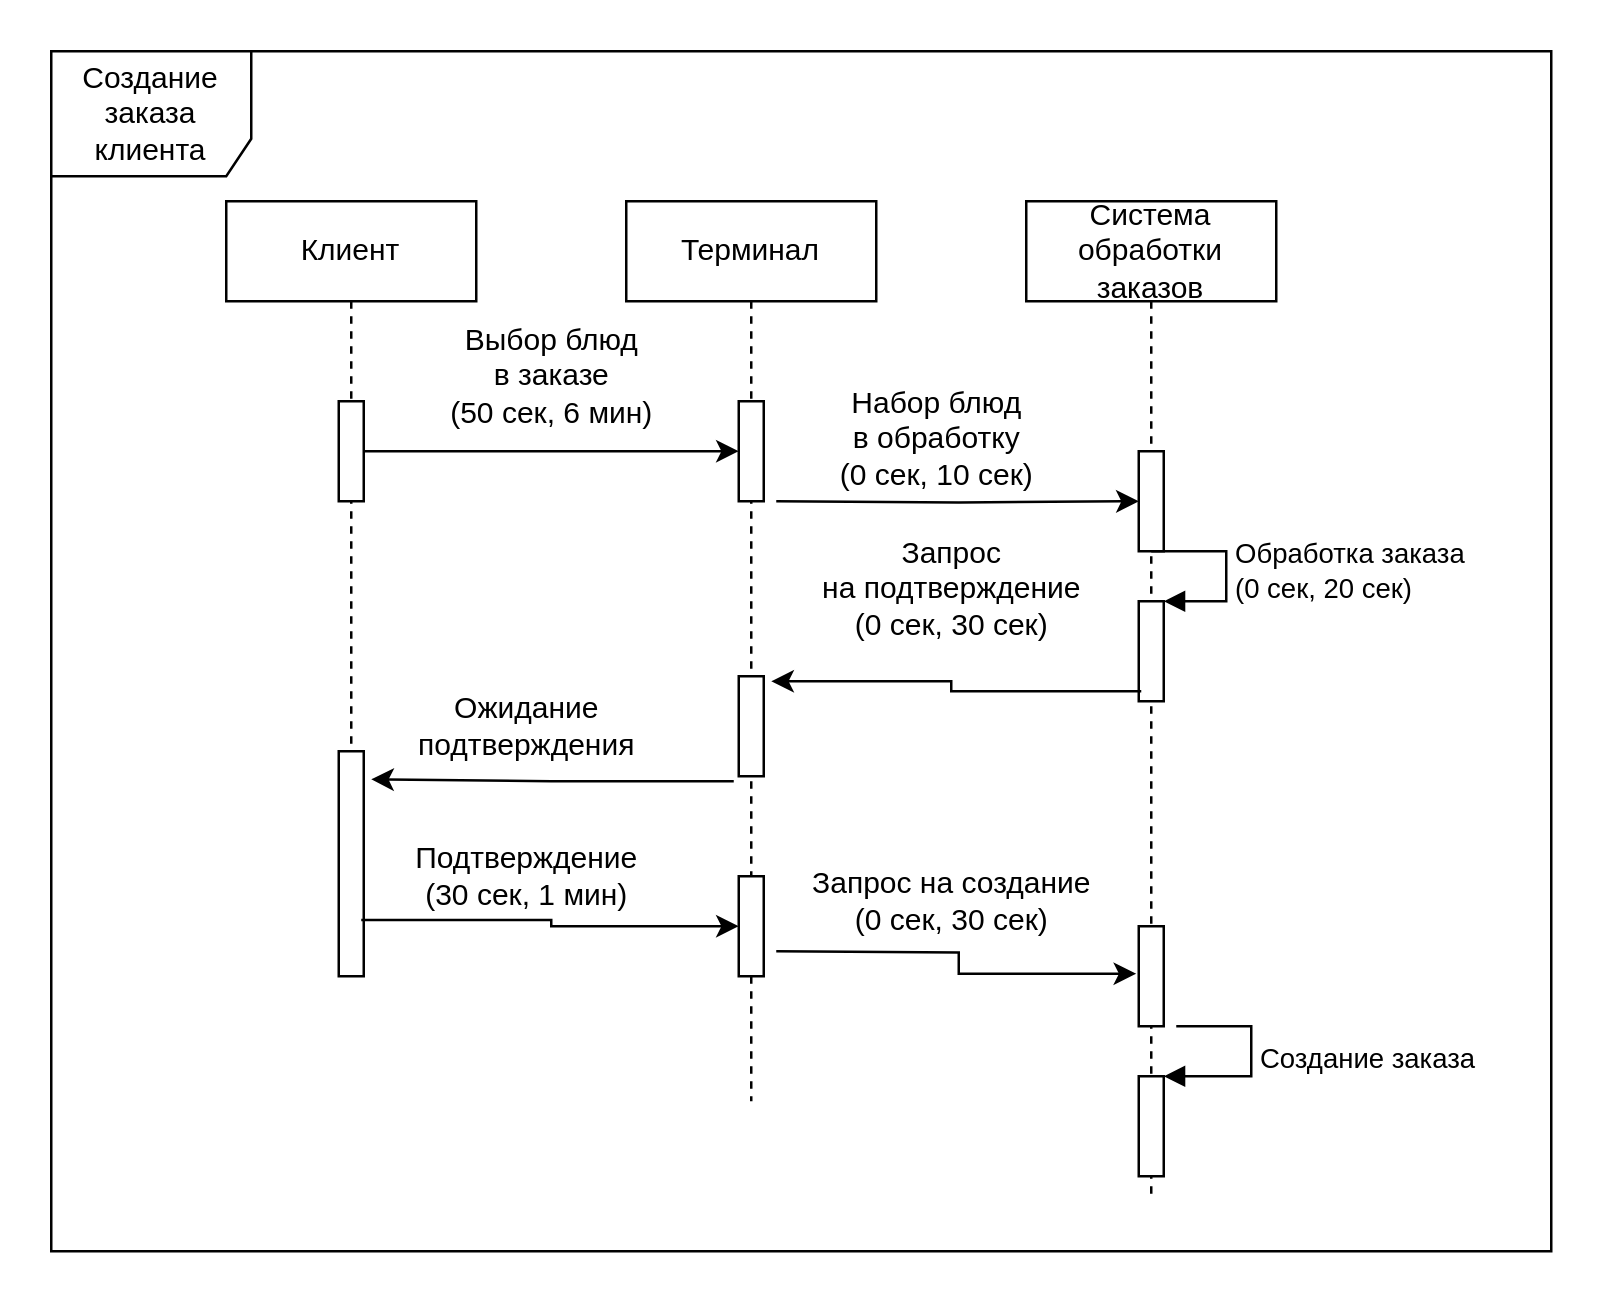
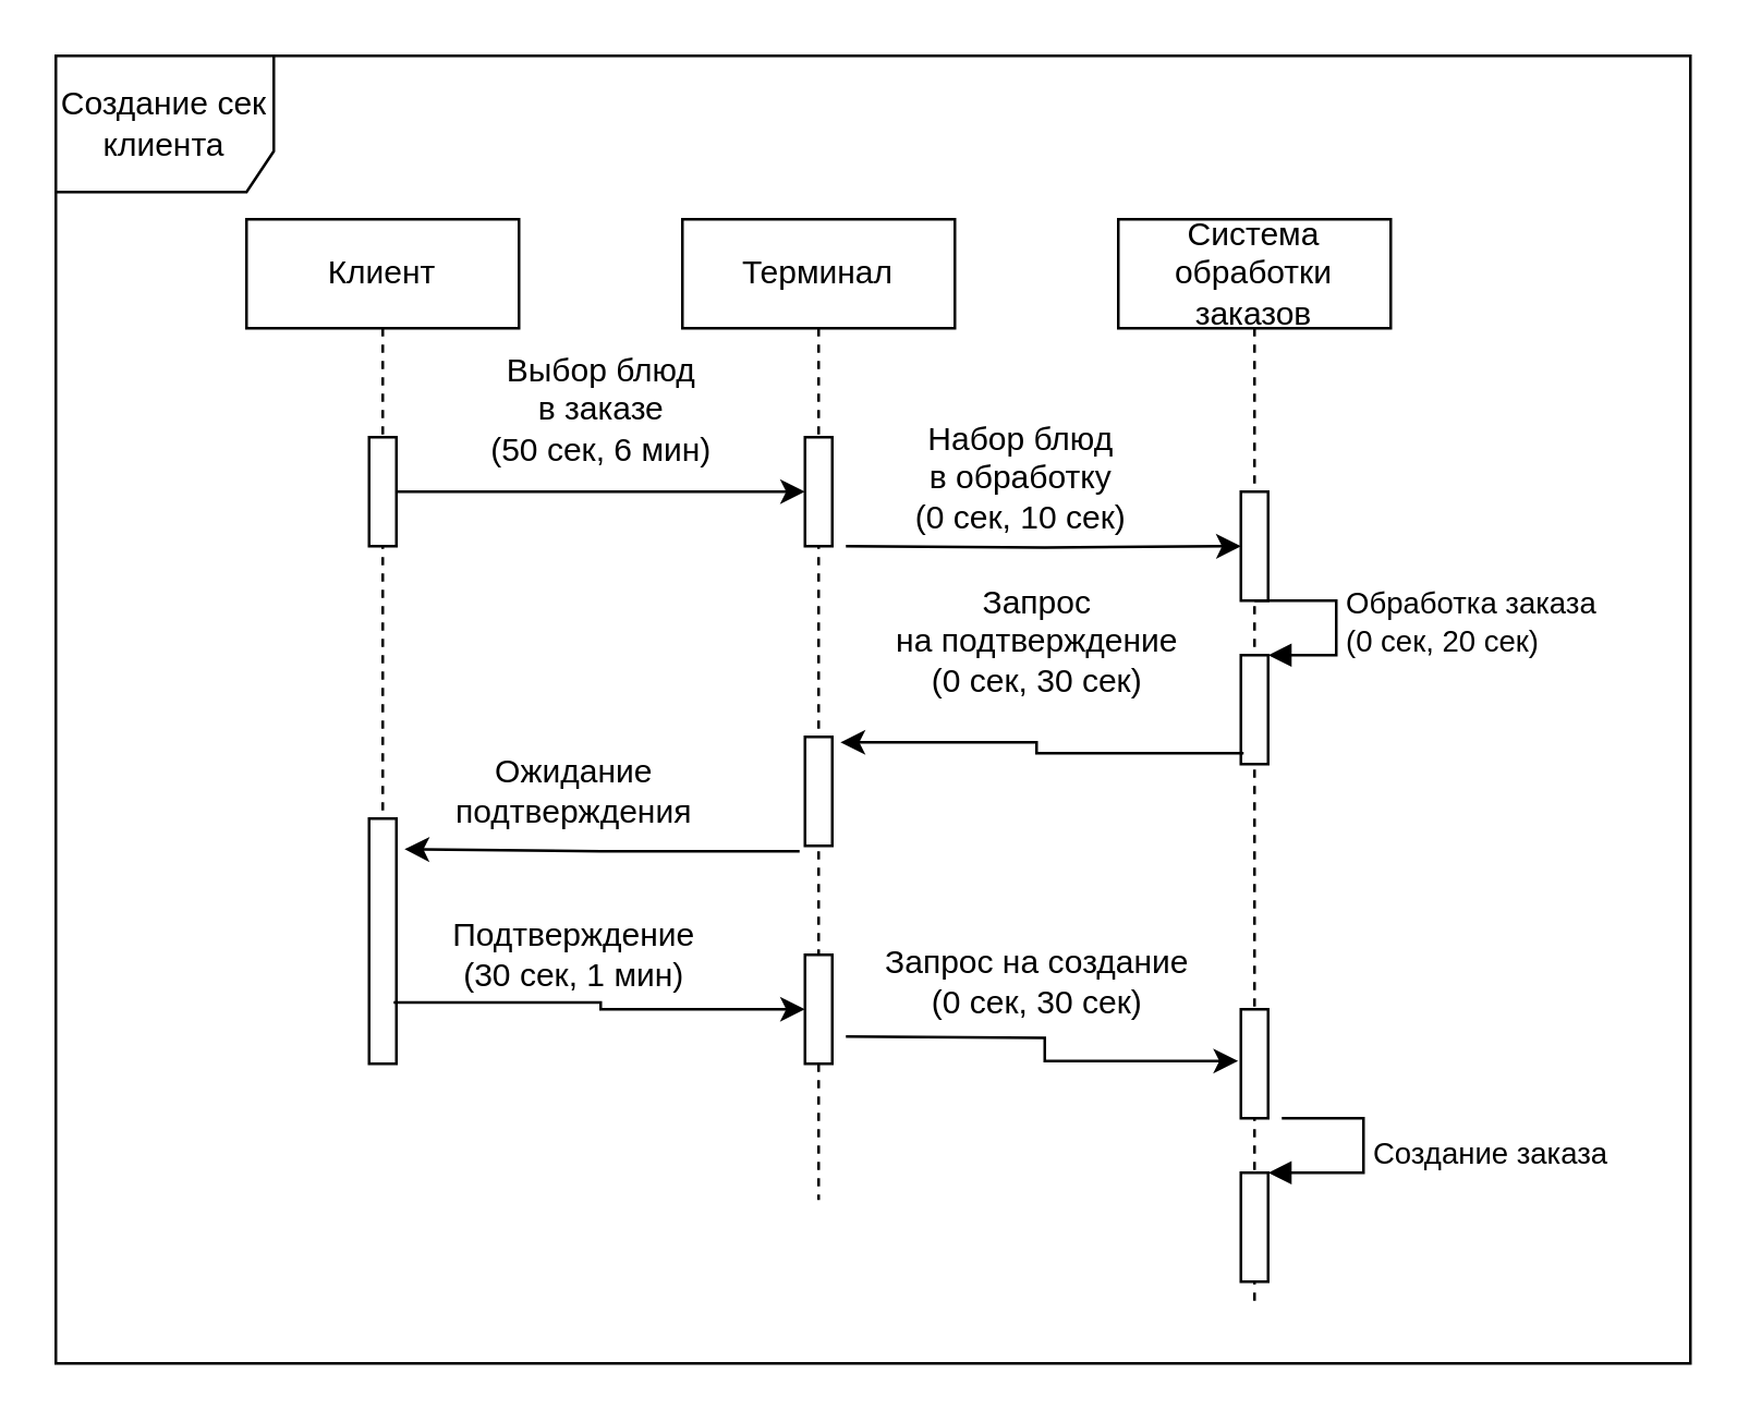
- <mxCell id="28" value="Создание заказа клиента" style="shape=umlFrame;whiteSpace=wrap;html=1;width=80;height=50;" vertex="1" parent="1"><mxGeometry x="20" y="20" width="600" height="480" as="geometry" /></mxCell>
+ <mxCell id="28" value="Создание сек клиента" style="shape=umlFrame;whiteSpace=wrap;html=1;width=80;height=50;" vertex="1" parent="1"><mxGeometry x="20" y="20" width="600" height="480" as="geometry" /></mxCell>
